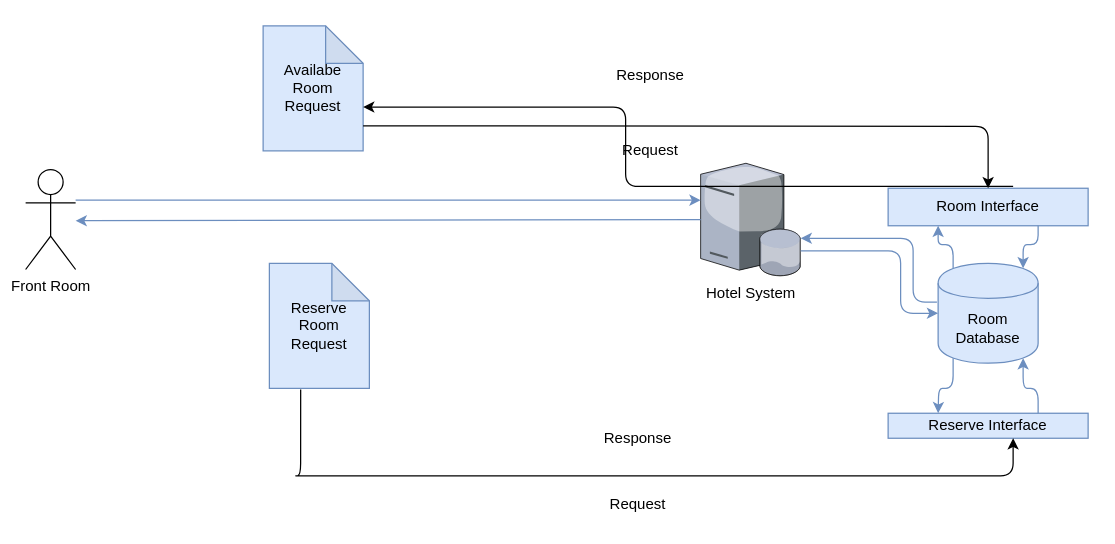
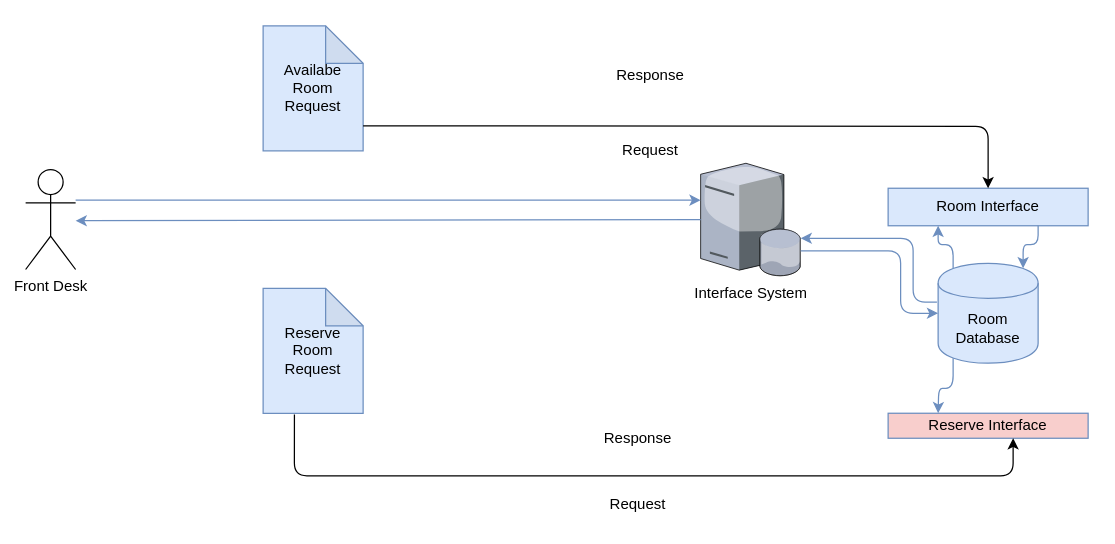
- <mxCell id="16" value="" style="endArrow=classic;html=1;entryX=0;entryY=0;entryDx=80;entryDy=65;entryPerimeter=0;exitX=0.625;exitY=-0.05;exitDx=0;exitDy=0;exitPerimeter=0;edgeStyle=orthogonalEdgeStyle;" edge="1" parent="1" source="6" target="3"><mxGeometry width="50" height="50" relative="1" as="geometry"><mxPoint x="420" y="70" as="sourcePoint" /><mxPoint x="470" y="20" as="targetPoint" /></mxGeometry></mxCell>
- <mxCell id="11" value="Front Room" style="shape=umlActor;verticalLabelPosition=bottom;labelBackgroundColor=#ffffff;verticalAlign=top;html=1;outlineConnect=0;shadow=0;" parent="1" vertex="1"><mxGeometry x="20" y="135" width="40" height="80" as="geometry" /></mxCell>
+ <mxCell id="11" value="Front Desk" style="shape=umlActor;verticalLabelPosition=bottom;labelBackgroundColor=#ffffff;verticalAlign=top;html=1;outlineConnect=0;shadow=0;" parent="1" vertex="1"><mxGeometry x="20" y="135" width="40" height="80" as="geometry" /></mxCell>
- <mxCell id="12" value="Hotel System" style="verticalLabelPosition=bottom;aspect=fixed;html=1;verticalAlign=top;strokeColor=none;align=center;outlineConnect=0;shape=mxgraph.citrix.database_server;" parent="1" vertex="1"><mxGeometry x="560" y="130" width="80" height="90" as="geometry" /></mxCell>
+ <mxCell id="12" value="Interface System" style="verticalLabelPosition=bottom;aspect=fixed;html=1;verticalAlign=top;strokeColor=none;align=center;outlineConnect=0;shape=mxgraph.citrix.database_server;" parent="1" vertex="1"><mxGeometry x="560" y="130" width="80" height="90" as="geometry" /></mxCell>
- <mxCell id="4" value="&lt;div&gt;Reserve&lt;/div&gt;&lt;div&gt;Room&lt;/div&gt;&lt;div&gt;Request&lt;br&gt;&lt;/div&gt;" style="shape=note;whiteSpace=wrap;html=1;backgroundOutline=1;darkOpacity=0.05;fillColor=#dae8fc;strokeColor=#6c8ebf;" parent="1" vertex="1"><mxGeometry x="215" y="210" width="80" height="100" as="geometry" /></mxCell>
+ <mxCell id="4" value="&lt;div&gt;Reserve&lt;/div&gt;&lt;div&gt;Room&lt;/div&gt;&lt;div&gt;Request&lt;br&gt;&lt;/div&gt;" style="shape=note;whiteSpace=wrap;html=1;backgroundOutline=1;darkOpacity=0.05;fillColor=#dae8fc;strokeColor=#6c8ebf;" parent="1" vertex="1"><mxGeometry x="210" y="230" width="80" height="100" as="geometry" /></mxCell>
- <mxCell id="8" value="" style="endArrow=classic;html=1;exitX=0.75;exitY=0;exitDx=0;exitDy=0;entryX=0.85;entryY=0.95;entryDx=0;entryDy=0;entryPerimeter=0;edgeStyle=orthogonalEdgeStyle;fillColor=#dae8fc;strokeColor=#6c8ebf;" parent="1" source="5" target="2" edge="1"><mxGeometry width="50" height="50" relative="1" as="geometry"><mxPoint x="770" y="430" as="sourcePoint" /><mxPoint x="880" y="286" as="targetPoint" /></mxGeometry></mxCell>
- <mxCell id="5" value="Reserve Interface" style="rounded=0;whiteSpace=wrap;html=1;fillColor=#dae8fc;strokeColor=#6c8ebf;" parent="1" vertex="1"><mxGeometry x="710" y="330" width="160" height="20" as="geometry" /></mxCell>
+ <mxCell id="5" value="Reserve Interface" style="rounded=0;whiteSpace=wrap;html=1;fillColor=#f8cecc;strokeColor=#6c8ebf;" parent="1" vertex="1"><mxGeometry x="710" y="330" width="160" height="20" as="geometry" /></mxCell>
